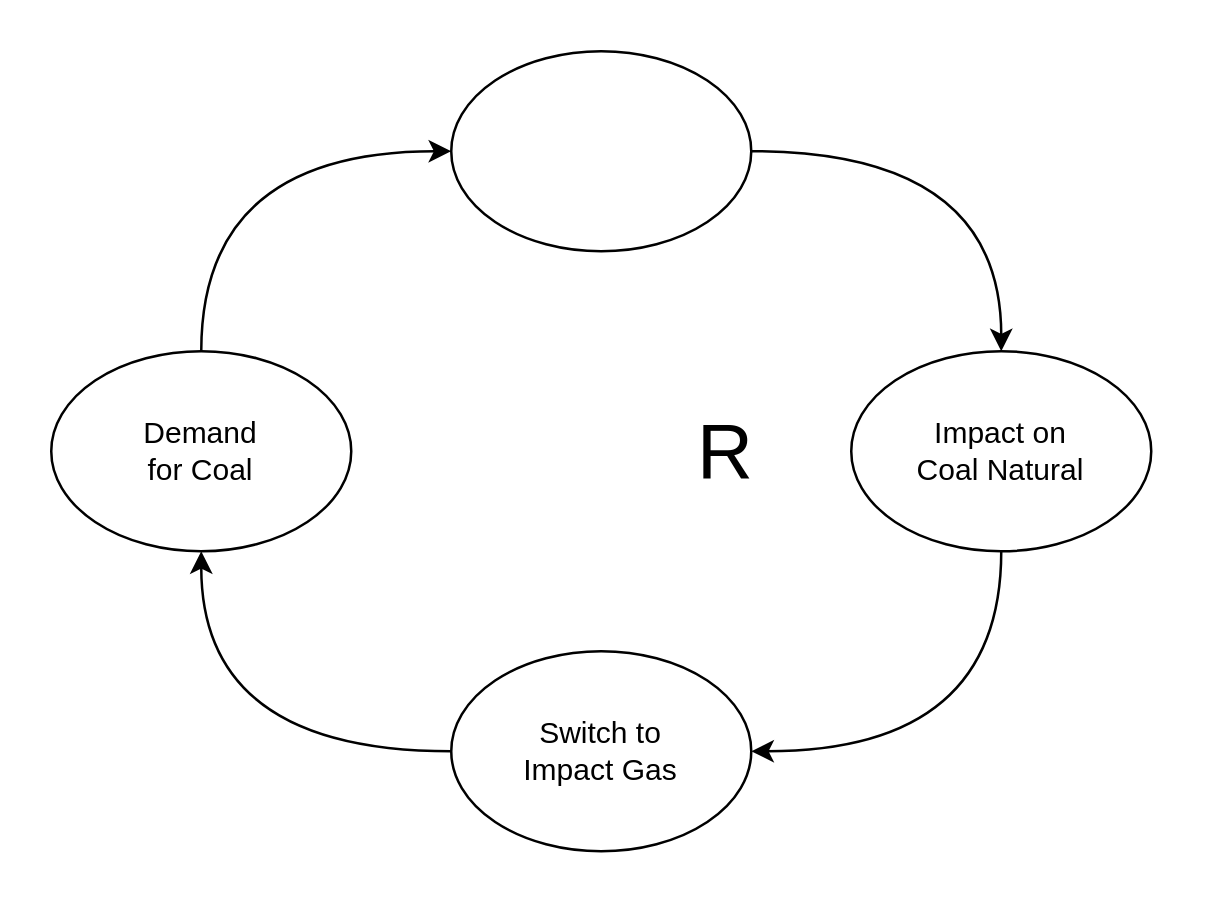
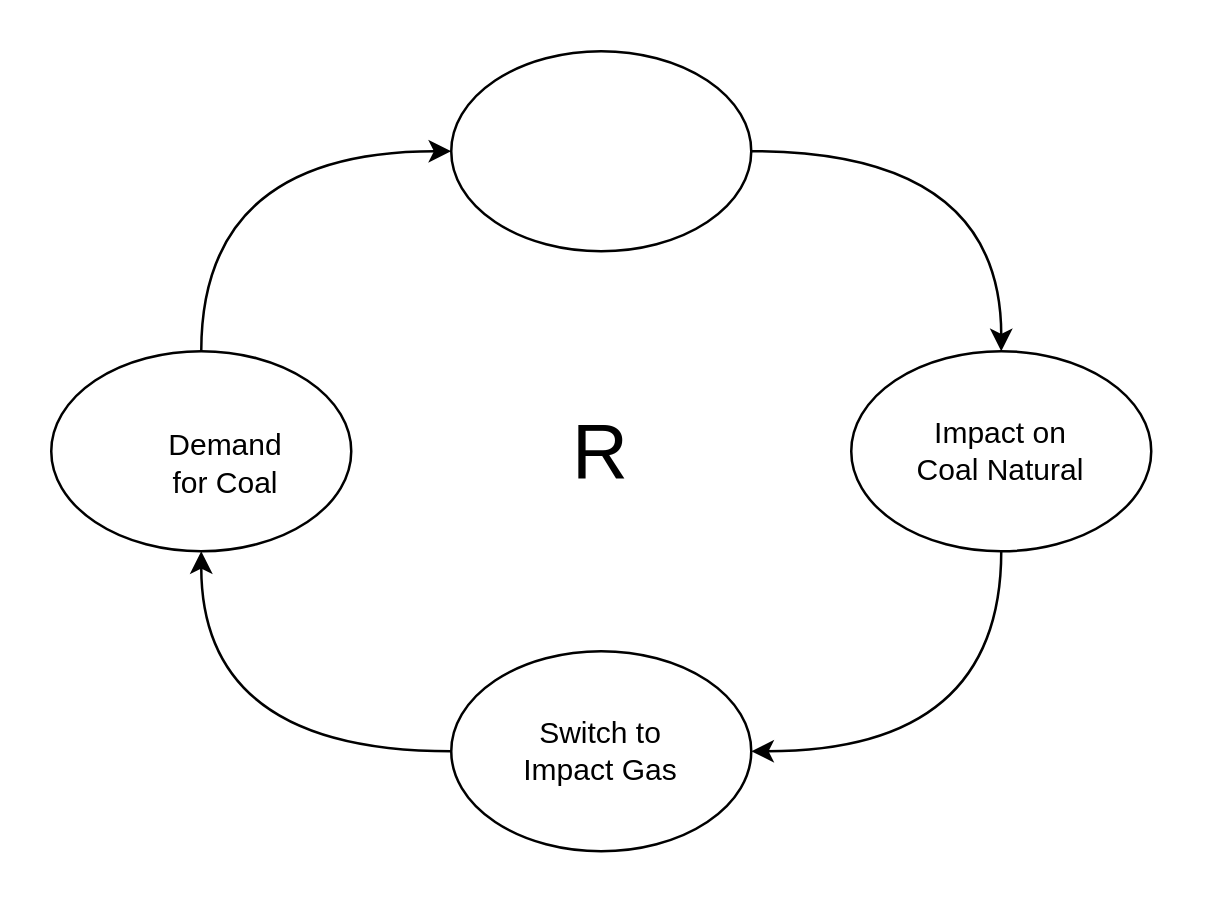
- <mxCell id="12" value="Demand for Coal" style="text;html=1;strokeColor=none;fillColor=none;align=center;verticalAlign=middle;whiteSpace=wrap;rounded=0;" vertex="1" parent="1"><mxGeometry x="50" y="165" width="60" height="30" as="geometry" /></mxCell>
+ <mxCell id="12" value="Demand for Coal" style="text;html=1;strokeColor=none;fillColor=none;align=center;verticalAlign=middle;whiteSpace=wrap;rounded=0;" vertex="1" parent="1"><mxGeometry x="60" y="170" width="60" height="30" as="geometry" /></mxCell>
- <mxCell id="13" value="&lt;font style=&quot;font-size: 31px;&quot;&gt;R&lt;/font&gt;" style="text;html=1;strokeColor=none;fillColor=none;align=center;verticalAlign=middle;whiteSpace=wrap;rounded=0;fontSize=31;" vertex="1" parent="1"><mxGeometry x="260" y="165" width="60" height="30" as="geometry" /></mxCell>
+ <mxCell id="13" value="&lt;font style=&quot;font-size: 31px;&quot;&gt;R&lt;/font&gt;" style="text;html=1;strokeColor=none;fillColor=none;align=center;verticalAlign=middle;whiteSpace=wrap;rounded=0;fontSize=31;" vertex="1" parent="1"><mxGeometry x="210" y="165" width="60" height="30" as="geometry" /></mxCell>
